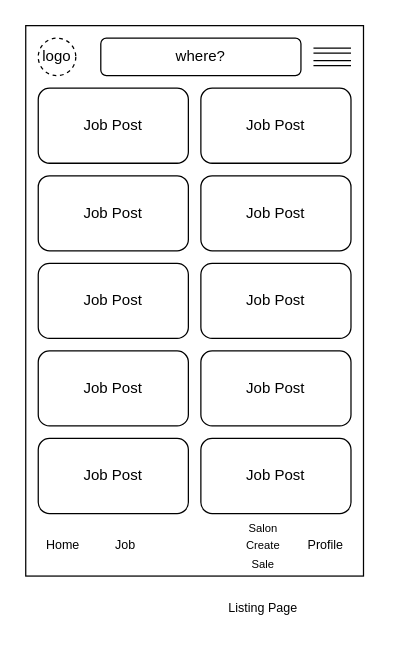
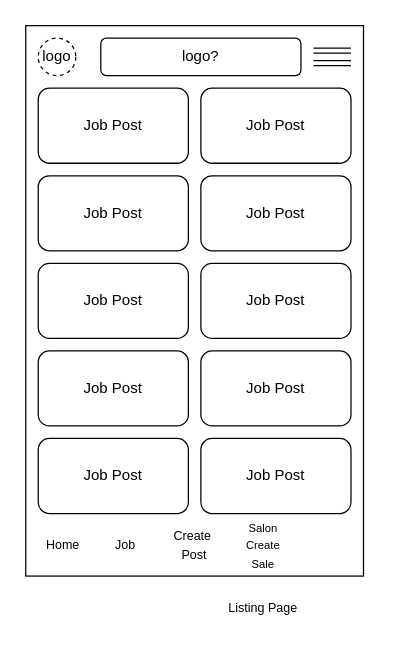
- <mxCell id="4" value="where?" style="rounded=1;whiteSpace=wrap;html=1;" parent="1" vertex="1"><mxGeometry x="80" y="30" width="160" height="30" as="geometry" /></mxCell>
+ <mxCell id="4" value="logo?" style="rounded=1;whiteSpace=wrap;html=1;" parent="1" vertex="1"><mxGeometry x="80" y="30" width="160" height="30" as="geometry" /></mxCell>
+ <mxCell id="19" value="&lt;font style=&quot;font-size: 10px&quot;&gt;Create&amp;nbsp;&lt;br&gt;Post&lt;/font&gt;" style="text;html=1;strokeColor=none;fillColor=none;align=center;verticalAlign=middle;whiteSpace=wrap;rounded=0;" vertex="1" parent="1"><mxGeometry x="120" y="420" width="70" height="30" as="geometry" /></mxCell>
- <mxCell id="21" value="&lt;font style=&quot;font-size: 10px&quot;&gt;Profile&lt;/font&gt;" style="text;html=1;strokeColor=none;fillColor=none;align=center;verticalAlign=middle;whiteSpace=wrap;rounded=0;" vertex="1" parent="1"><mxGeometry x="240" y="420" width="40" height="30" as="geometry" /></mxCell>
